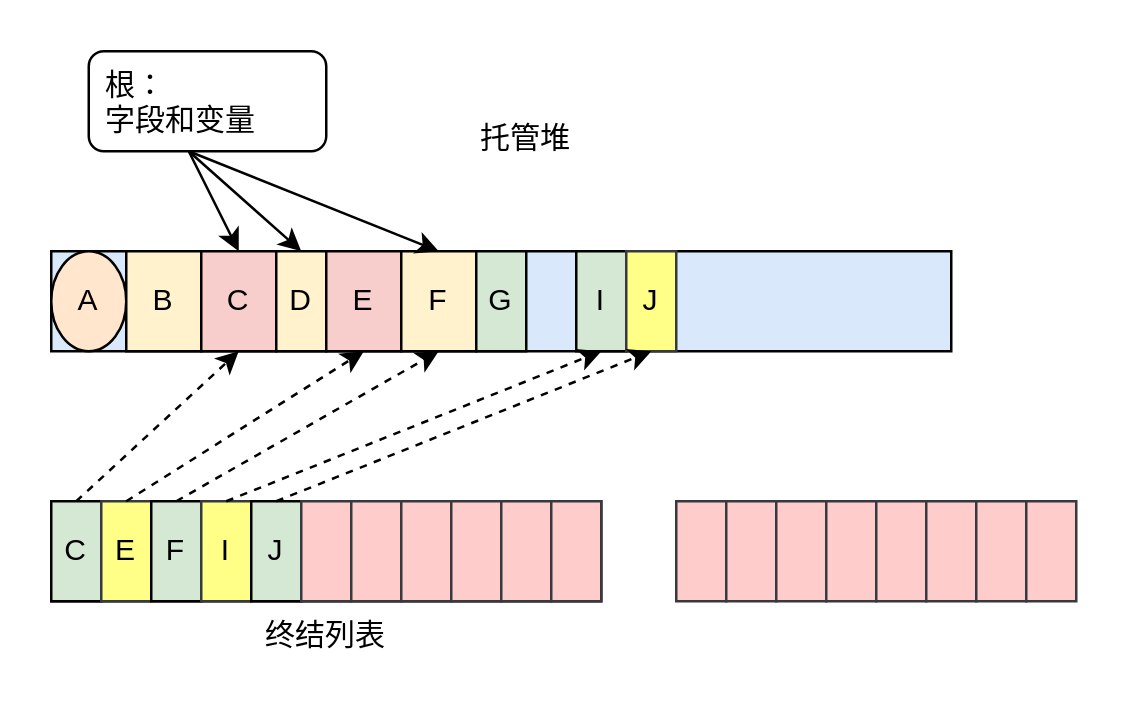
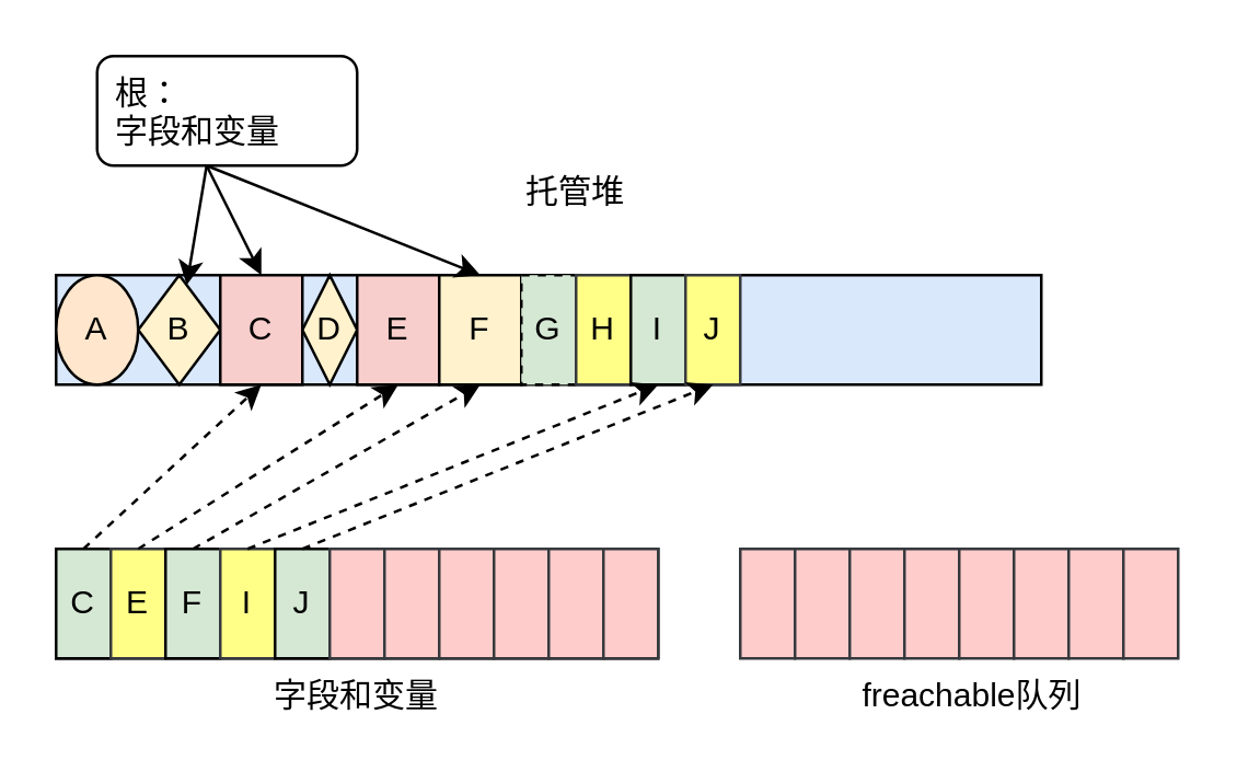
- <mxCell id="45" value="托管堆" style="text;html=1;strokeColor=none;fillColor=none;align=center;verticalAlign=middle;whiteSpace=wrap;rounded=0;" vertex="1" parent="1"><mxGeometry x="190" y="45" width="40" height="20" as="geometry" /></mxCell>
+ <mxCell id="45" value="托管堆" style="text;html=1;strokeColor=none;fillColor=none;align=center;verticalAlign=middle;whiteSpace=wrap;rounded=0;" vertex="1" parent="1"><mxGeometry x="190" y="60" width="40" height="20" as="geometry" /></mxCell>
- <mxCell id="16" value="" style="endArrow=classic;html=1;entryX=0.5;entryY=0;entryDx=0;entryDy=0;exitX=0.5;exitY=1;exitDx=0;exitDy=0;" parent="1" source="14" target="6" edge="1"><mxGeometry width="50" height="50" relative="1" as="geometry"><mxPoint x="74" y="60" as="sourcePoint" /><mxPoint x="244" y="190" as="targetPoint" /></mxGeometry></mxCell>
+ <mxCell id="16" value="" style="endArrow=classic;html=1;exitX=0.5;exitY=1;exitDx=0;exitDy=0;" parent="1" source="14" target="4" edge="1"><mxGeometry width="50" height="50" relative="1" as="geometry"><mxPoint x="74" y="60" as="sourcePoint" /><mxPoint x="244" y="190" as="targetPoint" /></mxGeometry></mxCell>
- <mxCell id="4" value="B" style="rounded=0;whiteSpace=wrap;html=1;fillColor=#fff2cc;" parent="1" vertex="1"><mxGeometry x="50" y="100" width="30" height="40" as="geometry" /></mxCell>
+ <mxCell id="4" value="B" style="rhombus;whiteSpace=wrap;html=1;fillColor=#fff2cc;" parent="1" vertex="1"><mxGeometry x="50" y="100" width="30" height="40" as="geometry" /></mxCell>
- <mxCell id="6" value="D" style="rounded=0;whiteSpace=wrap;html=1;fillColor=#fff2cc;" parent="1" vertex="1"><mxGeometry x="110" y="100" width="20" height="40" as="geometry" /></mxCell>
+ <mxCell id="6" value="D" style="rhombus;whiteSpace=wrap;html=1;fillColor=#fff2cc;" parent="1" vertex="1"><mxGeometry x="110" y="100" width="20" height="40" as="geometry" /></mxCell>
- <mxCell id="9" value="G" style="rounded=0;whiteSpace=wrap;html=1;fillColor=#d5e8d4;" parent="1" vertex="1"><mxGeometry x="190" y="100" width="20" height="40" as="geometry" /></mxCell>
+ <mxCell id="9" value="G" style="rounded=0;whiteSpace=wrap;html=1;fillColor=#d5e8d4;dashed=1;" parent="1" vertex="1"><mxGeometry x="190" y="100" width="20" height="40" as="geometry" /></mxCell>
+ <mxCell id="10" value="H" style="rounded=0;whiteSpace=wrap;html=1;fillColor=#ffff88;strokeColor=#36393d;" parent="1" vertex="1"><mxGeometry x="210" y="100" width="20" height="40" as="geometry" /></mxCell>
- <mxCell id="43" value="终结列表" style="text;html=1;strokeColor=none;fillColor=none;align=center;verticalAlign=middle;whiteSpace=wrap;rounded=0;" parent="1" vertex="1"><mxGeometry x="90" y="244" width="80" height="20" as="geometry" /></mxCell>
+ <mxCell id="43" value="字段和变量" style="text;html=1;strokeColor=none;fillColor=none;align=center;verticalAlign=middle;whiteSpace=wrap;rounded=0;" parent="1" vertex="1"><mxGeometry x="90" y="244" width="80" height="20" as="geometry" /></mxCell>
+ <mxCell id="44" value="freachable队列" style="text;html=1;strokeColor=none;fillColor=none;align=center;verticalAlign=middle;whiteSpace=wrap;rounded=0;" parent="1" vertex="1"><mxGeometry x="310" y="244" width="90" height="20" as="geometry" /></mxCell>
